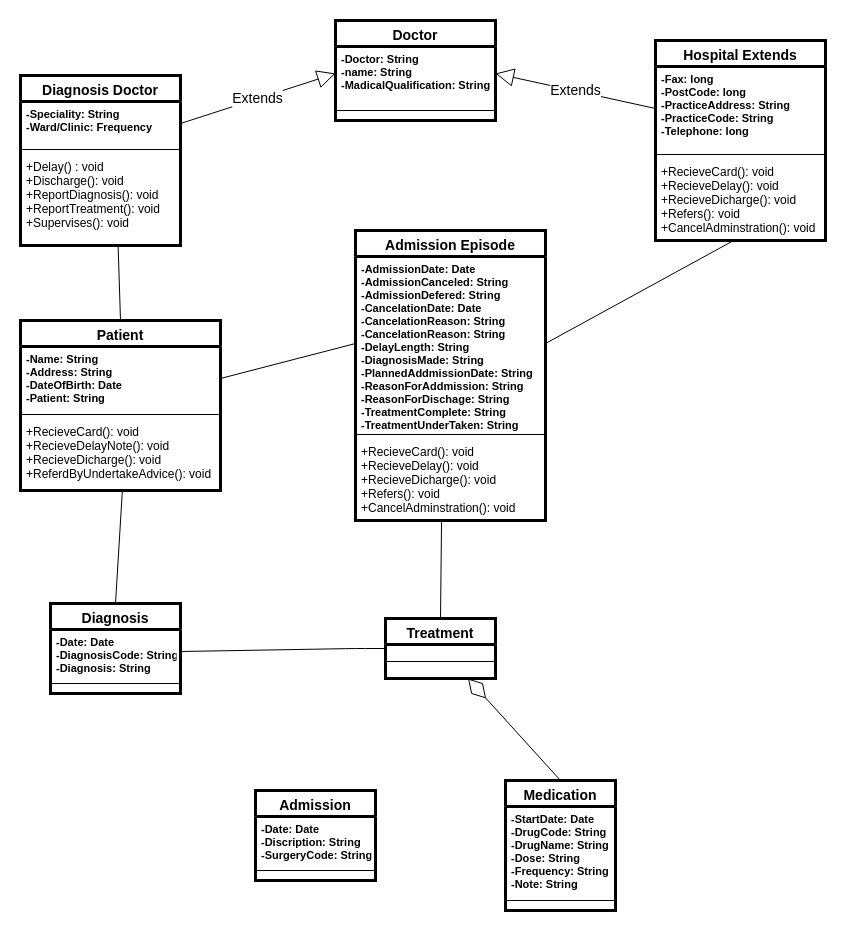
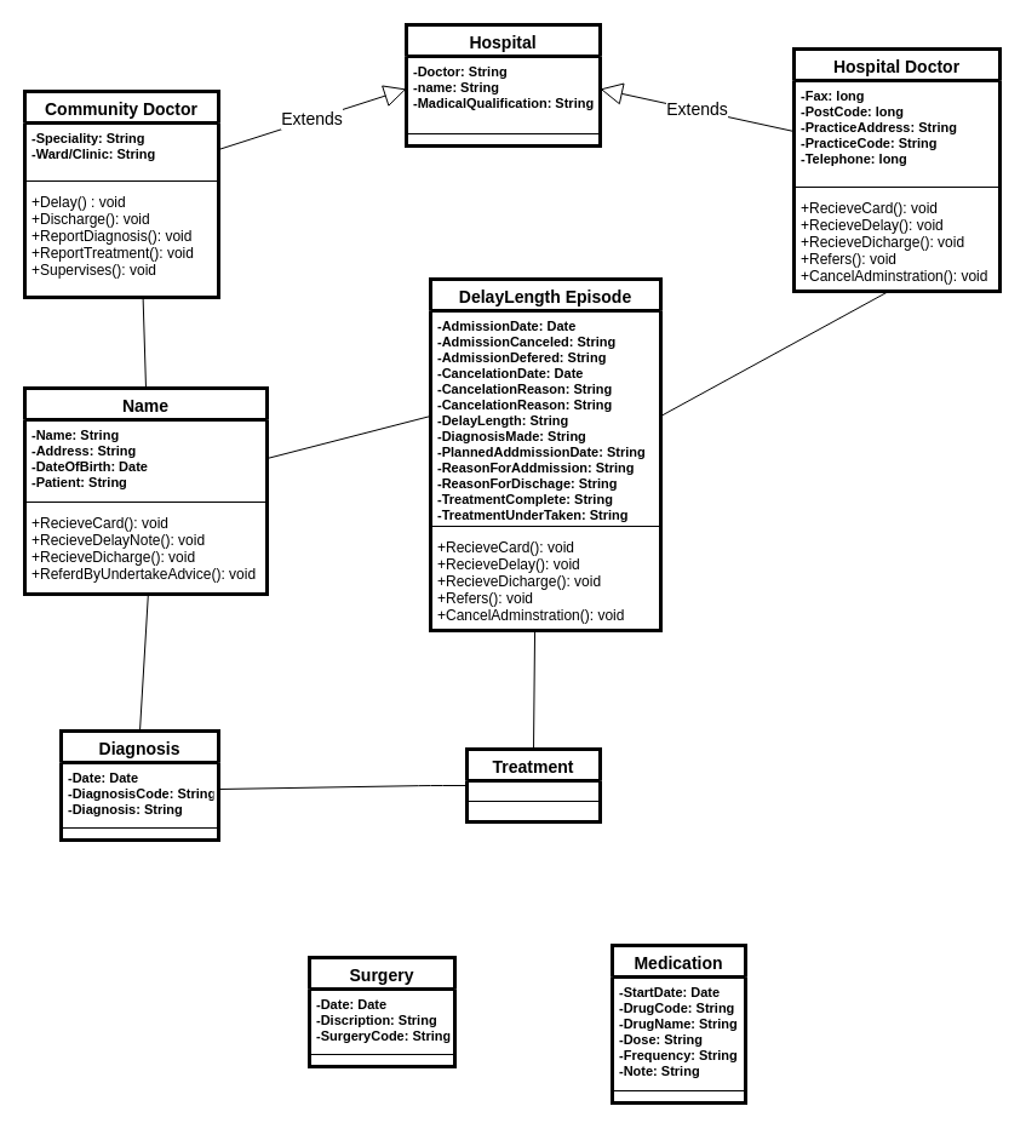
- <mxCell id="2" value="Doctor" style="swimlane;fontStyle=1;align=center;verticalAlign=top;childLayout=stackLayout;horizontal=1;startSize=26;horizontalStack=0;resizeParent=1;resizeParentMax=0;resizeLast=0;collapsible=1;marginBottom=0;fontSize=14;strokeWidth=3;" parent="1" vertex="1"><mxGeometry x="335" y="20" width="160" height="100" as="geometry" /></mxCell>
+ <mxCell id="2" value="Hospital" style="swimlane;fontStyle=1;align=center;verticalAlign=top;childLayout=stackLayout;horizontal=1;startSize=26;horizontalStack=0;resizeParent=1;resizeParentMax=0;resizeLast=0;collapsible=1;marginBottom=0;fontSize=14;strokeWidth=3;" parent="1" vertex="1"><mxGeometry x="335" y="20" width="160" height="100" as="geometry" /></mxCell>
- <mxCell id="9" value="Hospital Extends" style="swimlane;fontStyle=1;align=center;verticalAlign=top;childLayout=stackLayout;horizontal=1;startSize=26;horizontalStack=0;resizeParent=1;resizeParentMax=0;resizeLast=0;collapsible=1;marginBottom=0;fontSize=14;strokeWidth=3;" parent="1" vertex="1"><mxGeometry x="655" y="40" width="170" height="200" as="geometry" /></mxCell>
+ <mxCell id="9" value="Hospital Doctor" style="swimlane;fontStyle=1;align=center;verticalAlign=top;childLayout=stackLayout;horizontal=1;startSize=26;horizontalStack=0;resizeParent=1;resizeParentMax=0;resizeLast=0;collapsible=1;marginBottom=0;fontSize=14;strokeWidth=3;" parent="1" vertex="1"><mxGeometry x="655" y="40" width="170" height="200" as="geometry" /></mxCell>
- <mxCell id="5" value="Diagnosis Doctor" style="swimlane;fontStyle=1;align=center;verticalAlign=top;childLayout=stackLayout;horizontal=1;startSize=26;horizontalStack=0;resizeParent=1;resizeParentMax=0;resizeLast=0;collapsible=1;marginBottom=0;fontSize=14;strokeWidth=3;" parent="1" vertex="1"><mxGeometry x="20" y="75" width="160" height="170" as="geometry" /></mxCell>
+ <mxCell id="5" value="Community Doctor" style="swimlane;fontStyle=1;align=center;verticalAlign=top;childLayout=stackLayout;horizontal=1;startSize=26;horizontalStack=0;resizeParent=1;resizeParentMax=0;resizeLast=0;collapsible=1;marginBottom=0;fontSize=14;strokeWidth=3;" parent="1" vertex="1"><mxGeometry x="20" y="75" width="160" height="170" as="geometry" /></mxCell>
- <mxCell id="6" value="-Speciality: String&#10;-Ward/Clinic: Frequency" style="text;strokeColor=none;fillColor=none;align=left;verticalAlign=top;spacingLeft=4;spacingRight=4;overflow=hidden;rotatable=0;points=[[0,0.5],[1,0.5]];portConstraint=eastwest;fontStyle=1;fontSize=11;" parent="5" vertex="1"><mxGeometry y="26" width="160" height="44" as="geometry" /></mxCell>
+ <mxCell id="6" value="-Speciality: String&#10;-Ward/Clinic: String" style="text;strokeColor=none;fillColor=none;align=left;verticalAlign=top;spacingLeft=4;spacingRight=4;overflow=hidden;rotatable=0;points=[[0,0.5],[1,0.5]];portConstraint=eastwest;fontStyle=1;fontSize=11;" parent="5" vertex="1"><mxGeometry y="26" width="160" height="44" as="geometry" /></mxCell>
- <mxCell id="19" value="Admission Episode" style="swimlane;fontStyle=1;align=center;verticalAlign=top;childLayout=stackLayout;horizontal=1;startSize=26;horizontalStack=0;resizeParent=1;resizeParentMax=0;resizeLast=0;collapsible=1;marginBottom=0;fontSize=14;strokeWidth=3;" parent="1" vertex="1"><mxGeometry x="355" y="230" width="190" height="290" as="geometry" /></mxCell>
+ <mxCell id="19" value="DelayLength Episode" style="swimlane;fontStyle=1;align=center;verticalAlign=top;childLayout=stackLayout;horizontal=1;startSize=26;horizontalStack=0;resizeParent=1;resizeParentMax=0;resizeLast=0;collapsible=1;marginBottom=0;fontSize=14;strokeWidth=3;" parent="1" vertex="1"><mxGeometry x="355" y="230" width="190" height="290" as="geometry" /></mxCell>
- <mxCell id="15" value="Patient" style="swimlane;fontStyle=1;align=center;verticalAlign=top;childLayout=stackLayout;horizontal=1;startSize=26;horizontalStack=0;resizeParent=1;resizeParentMax=0;resizeLast=0;collapsible=1;marginBottom=0;fontSize=14;strokeWidth=3;" parent="1" vertex="1"><mxGeometry x="20" y="320" width="200" height="170" as="geometry" /></mxCell>
+ <mxCell id="15" value="Name" style="swimlane;fontStyle=1;align=center;verticalAlign=top;childLayout=stackLayout;horizontal=1;startSize=26;horizontalStack=0;resizeParent=1;resizeParentMax=0;resizeLast=0;collapsible=1;marginBottom=0;fontSize=14;strokeWidth=3;" parent="1" vertex="1"><mxGeometry x="20" y="320" width="200" height="170" as="geometry" /></mxCell>
- <mxCell id="38" value="" style="endArrow=diamondThin;endFill=0;endSize=24;html=1;fontSize=16;exitX=0.5;exitY=0;exitDx=0;exitDy=0;entryX=0.75;entryY=1;entryDx=0;entryDy=0;" parent="1" source="28" target="26" edge="1"><mxGeometry width="160" relative="1" as="geometry"><mxPoint x="385" y="760" as="sourcePoint" /><mxPoint x="477.5" y="660" as="targetPoint" /></mxGeometry></mxCell>
- <mxCell id="31" value="Admission" style="swimlane;fontStyle=1;align=center;verticalAlign=top;childLayout=stackLayout;horizontal=1;startSize=26;horizontalStack=0;resizeParent=1;resizeParentMax=0;resizeLast=0;collapsible=1;marginBottom=0;fontSize=14;strokeWidth=3;" parent="1" vertex="1"><mxGeometry x="255" y="790" width="120" height="90" as="geometry" /></mxCell>
+ <mxCell id="31" value="Surgery" style="swimlane;fontStyle=1;align=center;verticalAlign=top;childLayout=stackLayout;horizontal=1;startSize=26;horizontalStack=0;resizeParent=1;resizeParentMax=0;resizeLast=0;collapsible=1;marginBottom=0;fontSize=14;strokeWidth=3;" parent="1" vertex="1"><mxGeometry x="255" y="790" width="120" height="90" as="geometry" /></mxCell>
